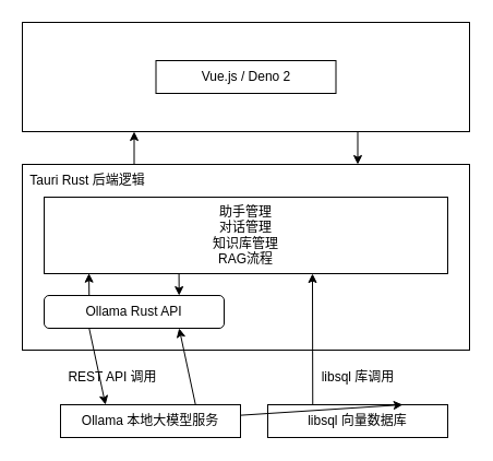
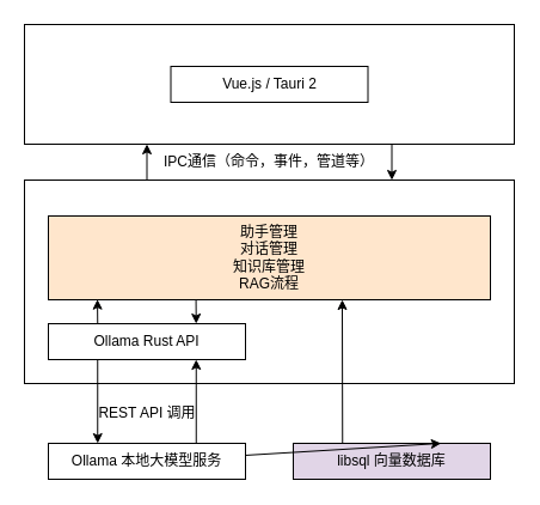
- <mxCell id="8" value="Vue.js / Deno 2" style="rounded=0;whiteSpace=wrap;html=1;" parent="1" vertex="1"><mxGeometry x="142.5" y="55" width="165" height="30" as="geometry" /></mxCell>
+ <mxCell id="8" value="Vue.js / Tauri 2" style="rounded=0;whiteSpace=wrap;html=1;" parent="1" vertex="1"><mxGeometry x="142.5" y="55" width="165" height="30" as="geometry" /></mxCell>
+ <mxCell id="9" value="IPC通信（命令，事件，管道等）" style="text;html=1;align=center;verticalAlign=middle;whiteSpace=wrap;rounded=0;" parent="1" vertex="1"><mxGeometry x="130" y="120" width="190" height="30" as="geometry" /></mxCell>
- <mxCell id="4" value="Tauri Rust 后端逻辑" style="text;html=1;align=center;verticalAlign=middle;whiteSpace=wrap;rounded=0;" parent="1" vertex="1"><mxGeometry x="20" y="150" width="120" height="30" as="geometry" /></mxCell>
- <mxCell id="5" value="助手管理&lt;div&gt;对话管理&lt;/div&gt;&lt;div&gt;知识库管理&lt;/div&gt;&lt;div&gt;RAG流程&lt;/div&gt;" style="rounded=0;whiteSpace=wrap;html=1;" parent="1" vertex="1"><mxGeometry x="40" y="180" width="370" height="70" as="geometry" /></mxCell>
+ <mxCell id="5" value="助手管理&lt;div&gt;对话管理&lt;/div&gt;&lt;div&gt;知识库管理&lt;/div&gt;&lt;div&gt;RAG流程&lt;/div&gt;" style="rounded=0;whiteSpace=wrap;html=1;fillColor=#ffe6cc;" parent="1" vertex="1"><mxGeometry x="40" y="180" width="370" height="70" as="geometry" /></mxCell>
- <mxCell id="11" value="Ollama Rust API" style="whiteSpace=wrap;html=1;rounded=1;" vertex="1" parent="1"><mxGeometry x="40" y="270" width="165" height="30" as="geometry" /></mxCell>
+ <mxCell id="11" value="Ollama Rust API" style="rounded=0;whiteSpace=wrap;html=1;" vertex="1" parent="1"><mxGeometry x="40" y="270" width="165" height="30" as="geometry" /></mxCell>
- <mxCell id="17" value="REST API 调用" style="text;html=1;align=center;verticalAlign=middle;whiteSpace=wrap;rounded=0;" vertex="1" parent="1"><mxGeometry x="7.5" y="330" width="190" height="30" as="geometry" /></mxCell>
+ <mxCell id="17" value="REST API 调用" style="text;html=1;align=center;verticalAlign=middle;whiteSpace=wrap;rounded=0;" vertex="1" parent="1"><mxGeometry x="27.5" y="330" width="190" height="30" as="geometry" /></mxCell>
- <mxCell id="18" value="libsql 库调用" style="text;html=1;align=center;verticalAlign=middle;whiteSpace=wrap;rounded=0;" vertex="1" parent="1"><mxGeometry x="232.5" y="330" width="190" height="30" as="geometry" /></mxCell>
- <mxCell id="13" value="Ollama 本地大模型服务" style="rounded=0;whiteSpace=wrap;html=1;" vertex="1" parent="1"><mxGeometry x="55" y="370" width="165" height="30" as="geometry" /></mxCell>
+ <mxCell id="13" value="Ollama 本地大模型服务" style="rounded=0;whiteSpace=wrap;html=1;" vertex="1" parent="1"><mxGeometry x="40" y="370" width="165" height="30" as="geometry" /></mxCell>
- <mxCell id="14" value="libsql 向量数据库" style="rounded=0;whiteSpace=wrap;html=1;" vertex="1" parent="1"><mxGeometry x="245" y="370" width="165" height="30" as="geometry" /></mxCell>
+ <mxCell id="14" value="libsql 向量数据库" style="rounded=0;whiteSpace=wrap;html=1;fillColor=#e1d5e7;" vertex="1" parent="1"><mxGeometry x="245" y="370" width="165" height="30" as="geometry" /></mxCell>
